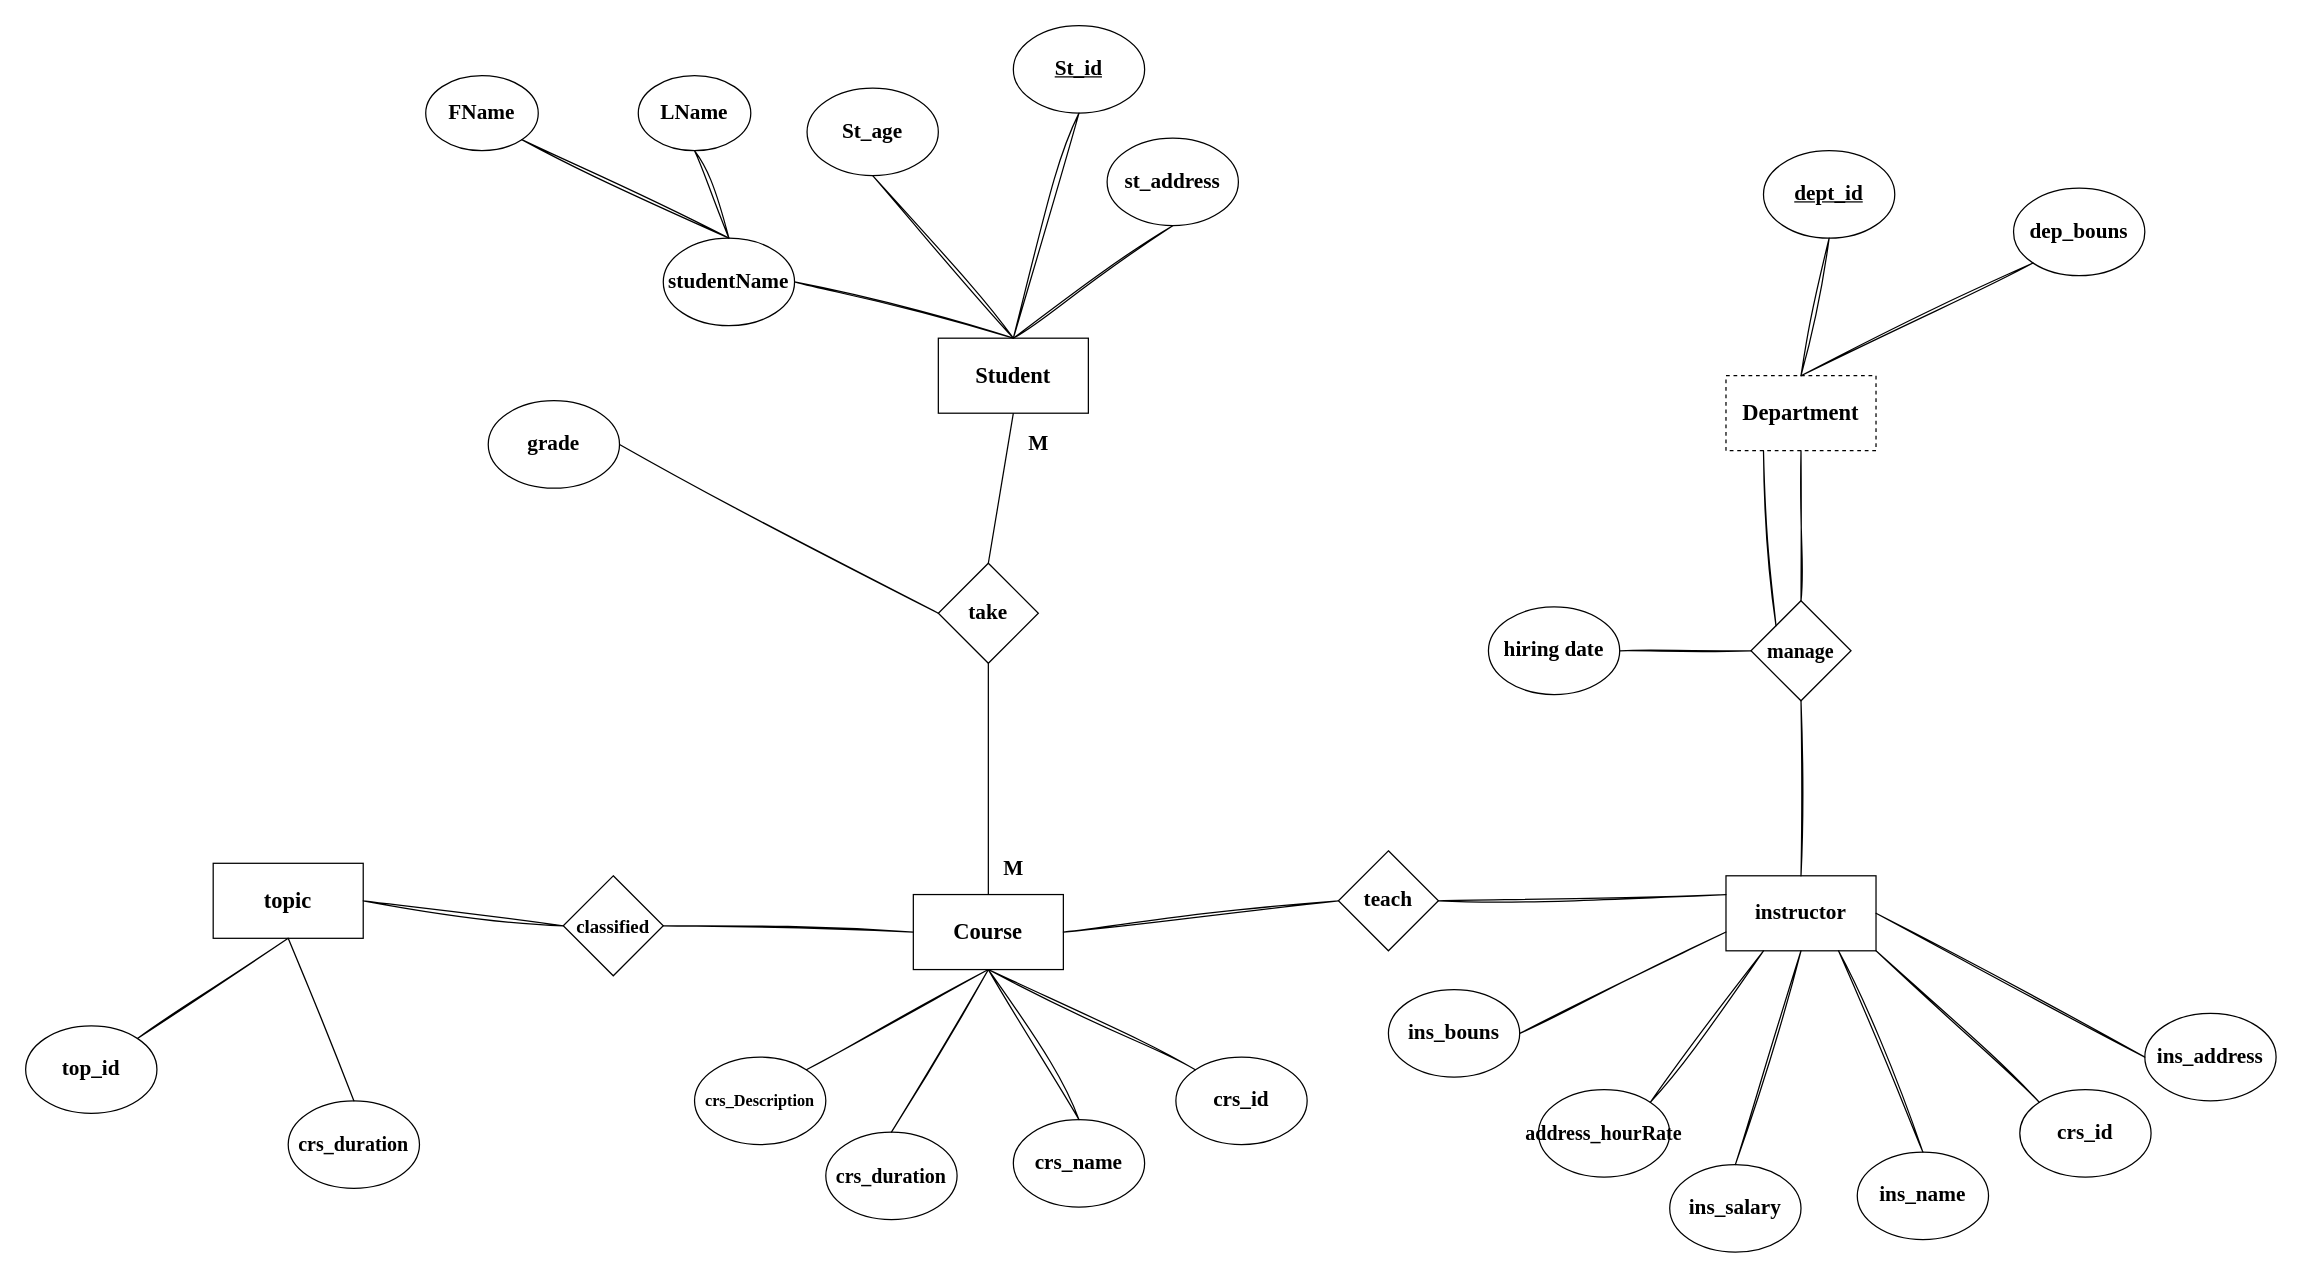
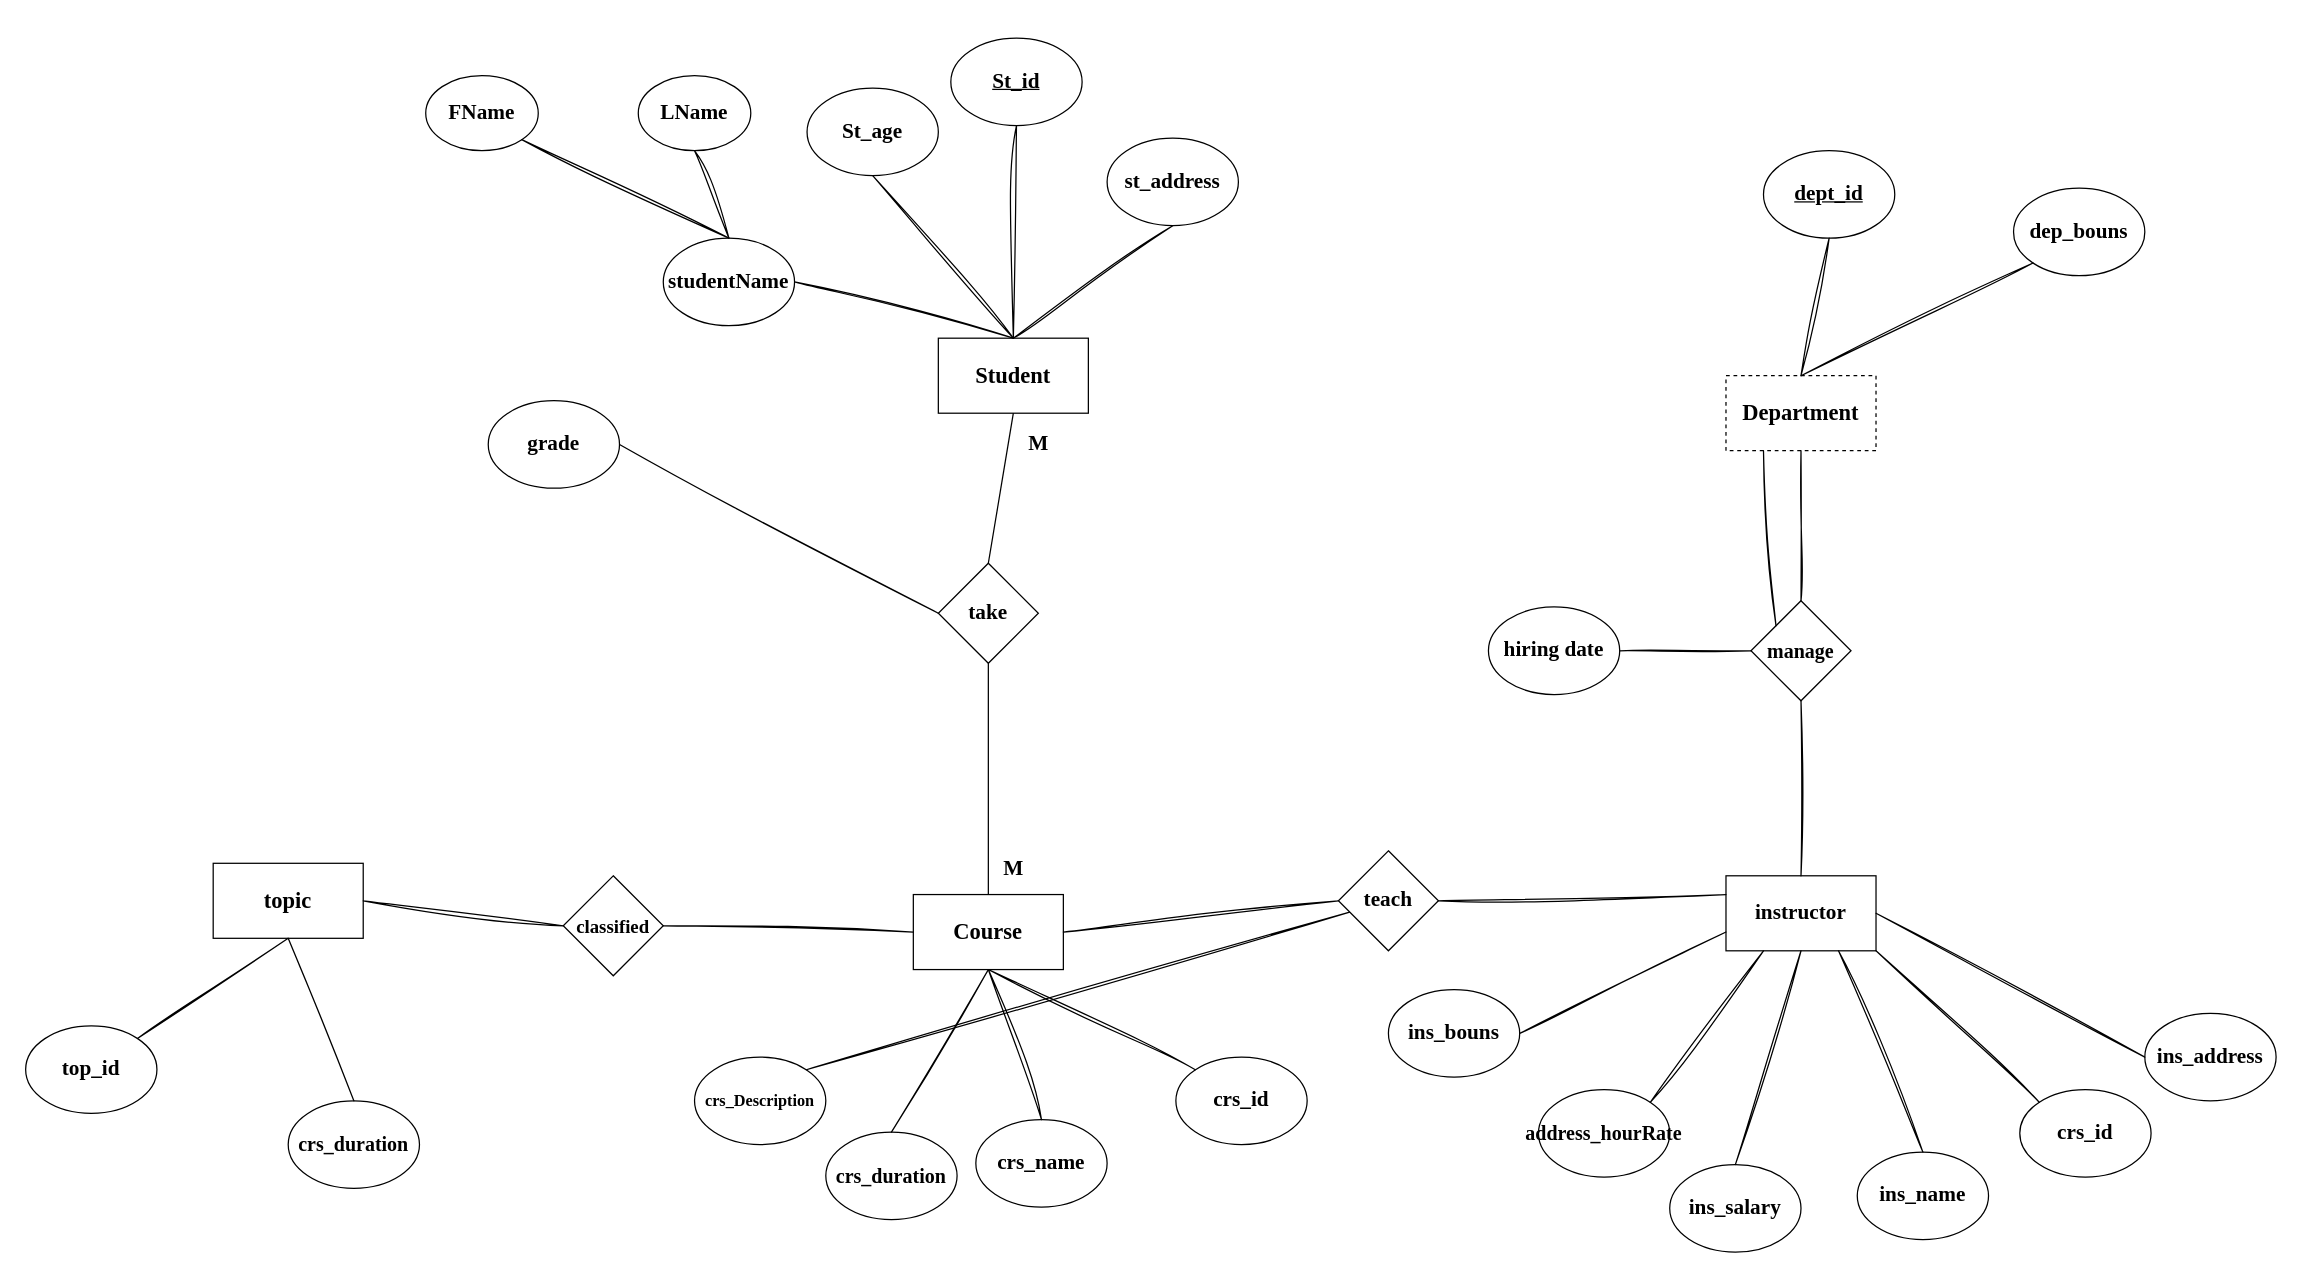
- <mxCell id="4" value="&lt;font data-font-src=&quot;https://fonts.googleapis.com/css?family=Architects+Daughter&quot; face=&quot;Architects Daughter&quot; style=&quot;font-size: 17px;&quot;&gt;&lt;b&gt;&lt;u&gt;St_id&lt;/u&gt;&lt;/b&gt;&lt;/font&gt;" style="ellipse;whiteSpace=wrap;html=1;" parent="1" vertex="1"><mxGeometry x="810" y="20" width="105" height="70" as="geometry" /></mxCell>
+ <mxCell id="4" value="&lt;font data-font-src=&quot;https://fonts.googleapis.com/css?family=Architects+Daughter&quot; face=&quot;Architects Daughter&quot; style=&quot;font-size: 17px;&quot;&gt;&lt;b&gt;&lt;u&gt;St_id&lt;/u&gt;&lt;/b&gt;&lt;/font&gt;" style="ellipse;whiteSpace=wrap;html=1;" parent="1" vertex="1"><mxGeometry x="760" y="30" width="105" height="70" as="geometry" /></mxCell>
- <mxCell id="25" value="" style="endArrow=none;html=1;rounded=0;entryX=0.5;entryY=1;entryDx=0;entryDy=0;exitX=1;exitY=0;exitDx=0;exitDy=0;sketch=1;curveFitting=1;jiggle=2;" edge="1" parent="1" source="24" target="20"><mxGeometry width="50" height="50" relative="1" as="geometry"><mxPoint x="870" y="905" as="sourcePoint" /><mxPoint x="920" y="855" as="targetPoint" /></mxGeometry></mxCell>
+ <mxCell id="25" value="" style="endArrow=none;html=1;rounded=0;exitX=1;exitY=0;exitDx=0;exitDy=0;sketch=1;curveFitting=1;jiggle=2;" edge="1" parent="1" source="24" target="53"><mxGeometry width="50" height="50" relative="1" as="geometry"><mxPoint x="870" y="905" as="sourcePoint" /><mxPoint x="920" y="855" as="targetPoint" /></mxGeometry></mxCell>
- <mxCell id="22" value="&lt;span id=&quot;docs-internal-guid-01ee29d6-7fff-484d-0e62-19239c2329ea&quot;&gt;&lt;span style=&quot;background-color: transparent; font-variant-numeric: normal; font-variant-east-asian: normal; font-variant-alternates: normal; font-variant-position: normal; vertical-align: baseline; white-space-collapse: preserve;&quot;&gt;&lt;font face=&quot;Architects Daughter&quot; style=&quot;font-size: 17px;&quot;&gt;&lt;b&gt;crs_name&lt;/b&gt;&lt;/font&gt;&lt;/span&gt;&lt;/span&gt;" style="ellipse;whiteSpace=wrap;html=1;" parent="1" vertex="1"><mxGeometry x="810" y="895" width="105" height="70" as="geometry" /></mxCell>
+ <mxCell id="22" value="&lt;span id=&quot;docs-internal-guid-01ee29d6-7fff-484d-0e62-19239c2329ea&quot;&gt;&lt;span style=&quot;background-color: transparent; font-variant-numeric: normal; font-variant-east-asian: normal; font-variant-alternates: normal; font-variant-position: normal; vertical-align: baseline; white-space-collapse: preserve;&quot;&gt;&lt;font face=&quot;Architects Daughter&quot; style=&quot;font-size: 17px;&quot;&gt;&lt;b&gt;crs_name&lt;/b&gt;&lt;/font&gt;&lt;/span&gt;&lt;/span&gt;" style="ellipse;whiteSpace=wrap;html=1;" parent="1" vertex="1"><mxGeometry x="780" y="895" width="105" height="70" as="geometry" /></mxCell>
